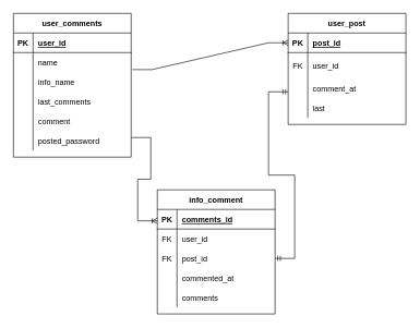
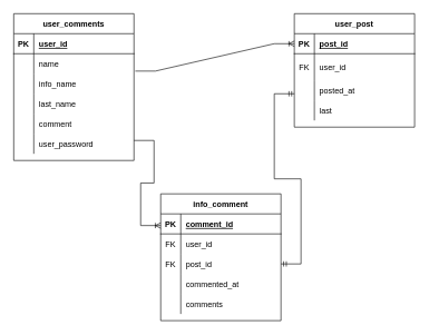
- <mxCell id="30" value="comment_at" style="shape=partialRectangle;connectable=0;fillColor=none;top=0;left=0;bottom=0;right=0;align=left;spacingLeft=6;overflow=hidden;" vertex="1" parent="28"><mxGeometry x="30" width="150" height="30" as="geometry"><mxRectangle width="150" height="30" as="alternateBounds" /></mxGeometry></mxCell>
+ <mxCell id="30" value="posted_at" style="shape=partialRectangle;connectable=0;fillColor=none;top=0;left=0;bottom=0;right=0;align=left;spacingLeft=6;overflow=hidden;" vertex="1" parent="28"><mxGeometry x="30" width="150" height="30" as="geometry"><mxRectangle width="150" height="30" as="alternateBounds" /></mxGeometry></mxCell>
- <mxCell id="14" value="last_comments" style="shape=partialRectangle;connectable=0;fillColor=none;top=0;left=0;bottom=0;right=0;align=left;spacingLeft=6;overflow=hidden;" vertex="1" parent="12"><mxGeometry x="30" width="150" height="30" as="geometry"><mxRectangle width="150" height="30" as="alternateBounds" /></mxGeometry></mxCell>
+ <mxCell id="14" value="last_name" style="shape=partialRectangle;connectable=0;fillColor=none;top=0;left=0;bottom=0;right=0;align=left;spacingLeft=6;overflow=hidden;" vertex="1" parent="12"><mxGeometry x="30" width="150" height="30" as="geometry"><mxRectangle width="150" height="30" as="alternateBounds" /></mxGeometry></mxCell>
- <mxCell id="20" value="posted_password" style="shape=partialRectangle;connectable=0;fillColor=none;top=0;left=0;bottom=0;right=0;align=left;spacingLeft=6;overflow=hidden;" vertex="1" parent="18"><mxGeometry x="30" width="150" height="30" as="geometry"><mxRectangle width="150" height="30" as="alternateBounds" /></mxGeometry></mxCell>
+ <mxCell id="20" value="user_password" style="shape=partialRectangle;connectable=0;fillColor=none;top=0;left=0;bottom=0;right=0;align=left;spacingLeft=6;overflow=hidden;" vertex="1" parent="18"><mxGeometry x="30" width="150" height="30" as="geometry"><mxRectangle width="150" height="30" as="alternateBounds" /></mxGeometry></mxCell>
- <mxCell id="37" value="comments_id" style="shape=partialRectangle;connectable=0;fillColor=none;top=0;left=0;bottom=0;right=0;align=left;spacingLeft=6;fontStyle=5;overflow=hidden;" vertex="1" parent="35"><mxGeometry x="30" width="150" height="30" as="geometry"><mxRectangle width="150" height="30" as="alternateBounds" /></mxGeometry></mxCell>
+ <mxCell id="37" value="comment_id" style="shape=partialRectangle;connectable=0;fillColor=none;top=0;left=0;bottom=0;right=0;align=left;spacingLeft=6;fontStyle=5;overflow=hidden;" vertex="1" parent="35"><mxGeometry x="30" width="150" height="30" as="geometry"><mxRectangle width="150" height="30" as="alternateBounds" /></mxGeometry></mxCell>
